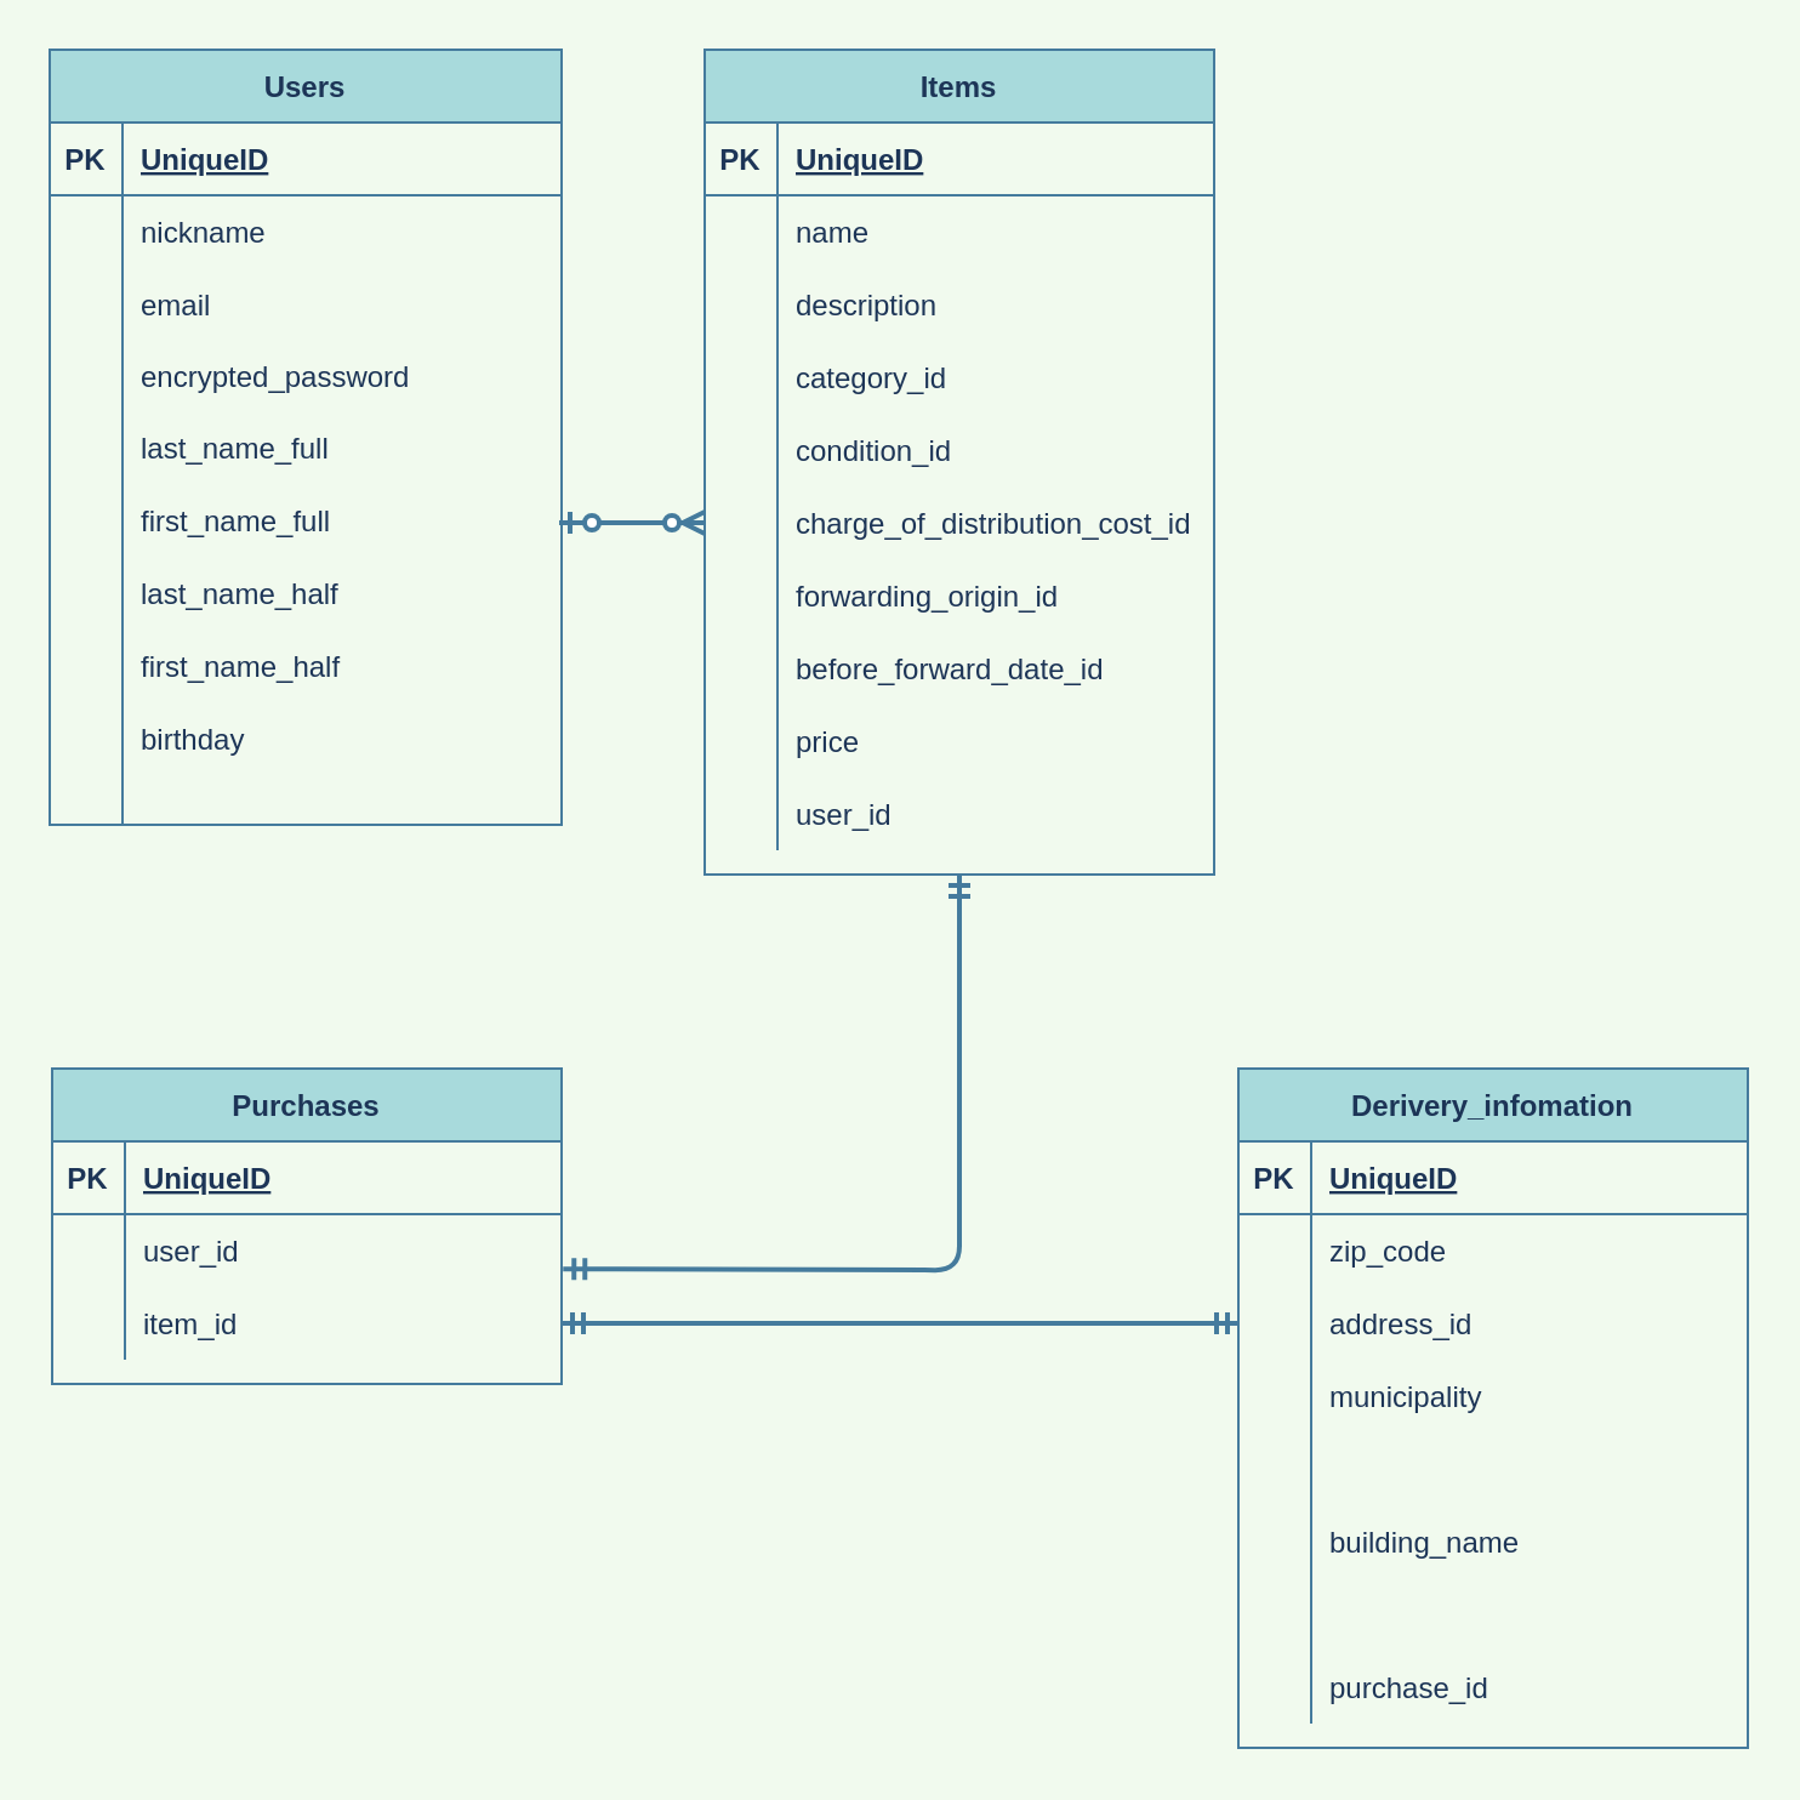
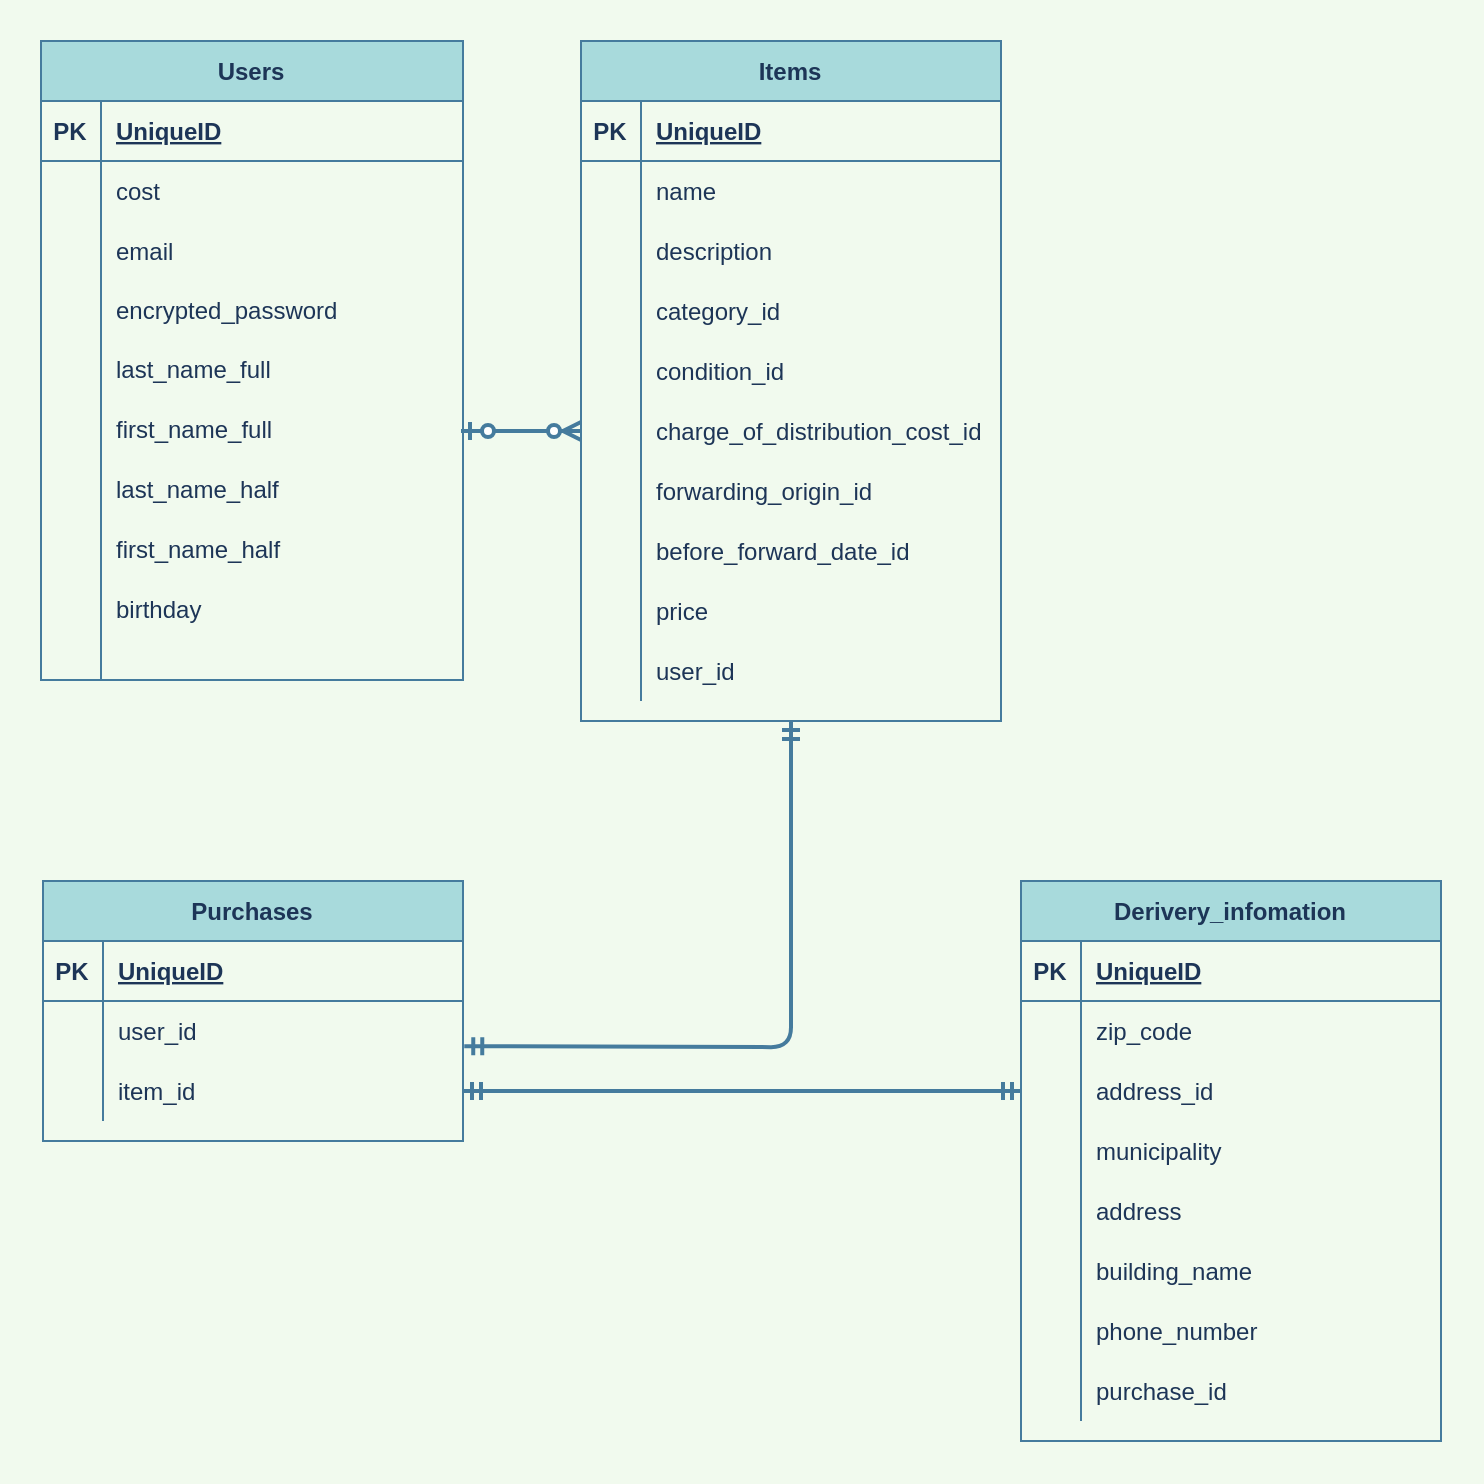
- <mxCell id="8" value="nickname" style="shape=partialRectangle;connectable=0;fillColor=none;top=0;left=0;bottom=0;right=0;align=left;spacingLeft=6;overflow=hidden;strokeColor=#457B9D;fontColor=#1D3557;" vertex="1" parent="6"><mxGeometry x="30" width="181" height="30" as="geometry" /></mxCell>
+ <mxCell id="8" value="cost" style="shape=partialRectangle;connectable=0;fillColor=none;top=0;left=0;bottom=0;right=0;align=left;spacingLeft=6;overflow=hidden;strokeColor=#457B9D;fontColor=#1D3557;" vertex="1" parent="6"><mxGeometry x="30" width="181" height="30" as="geometry" /></mxCell>
+ <mxCell id="92" value="address" style="shape=partialRectangle;connectable=0;fillColor=none;top=0;left=0;bottom=0;right=0;align=left;spacingLeft=6;overflow=hidden;strokeColor=#457B9D;fontColor=#1D3557;" vertex="1" parent="90"><mxGeometry x="30" width="180" height="30" as="geometry" /></mxCell>
+ <mxCell id="98" value="phone_number" style="shape=partialRectangle;connectable=0;fillColor=none;top=0;left=0;bottom=0;right=0;align=left;spacingLeft=6;overflow=hidden;strokeColor=#457B9D;fontColor=#1D3557;" vertex="1" parent="96"><mxGeometry x="30" width="180" height="30" as="geometry" /></mxCell>
